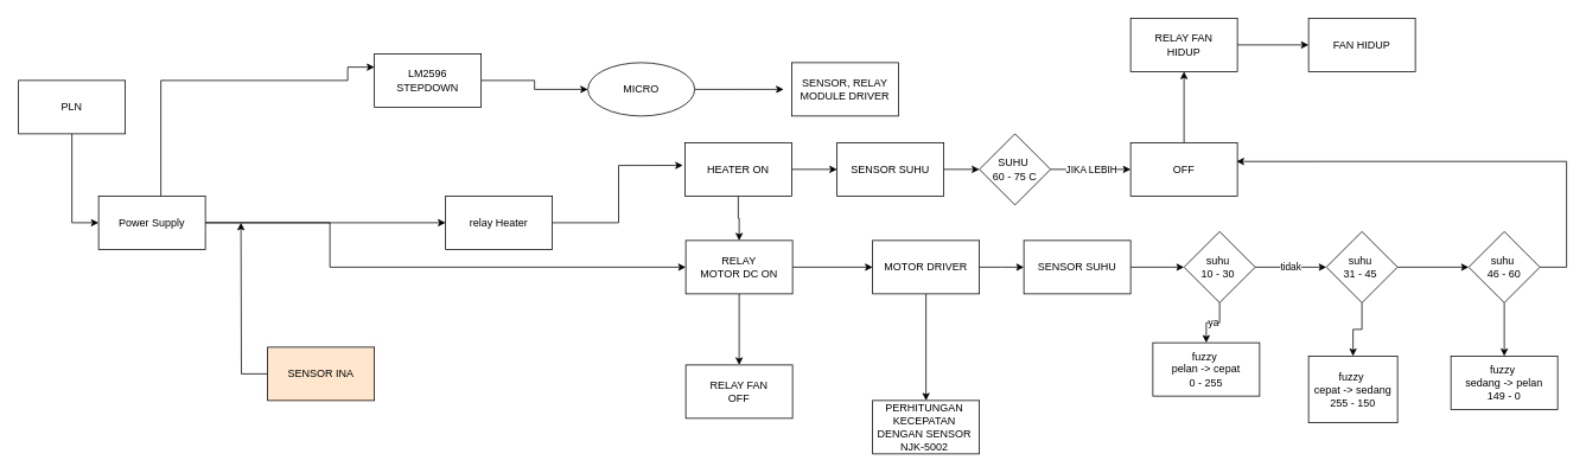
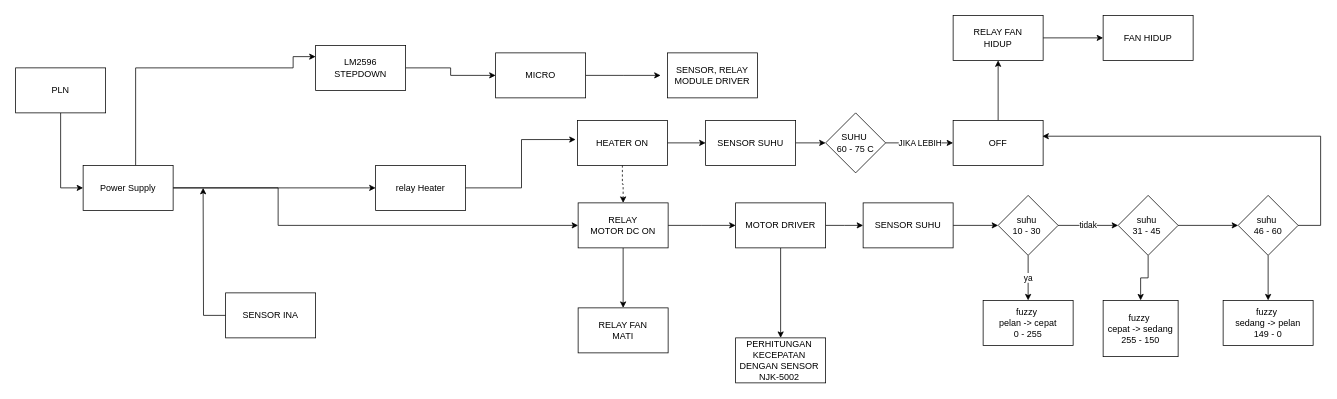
- <mxCell id="48" value="MICRO" style="ellipse;whiteSpace=wrap;html=1;" vertex="1" parent="1"><mxGeometry x="660" y="70" width="120" height="60" as="geometry" /></mxCell>
+ <mxCell id="48" value="MICRO" style="whiteSpace=wrap;html=1;rounded=0;" vertex="1" parent="1"><mxGeometry x="660" y="70" width="120" height="60" as="geometry" /></mxCell>
- <mxCell id="8" style="edgeStyle=orthogonalEdgeStyle;rounded=0;orthogonalLoop=1;jettySize=auto;html=1;" edge="1" parent="1" source="9" target="20"><mxGeometry relative="1" as="geometry" /></mxCell>
+ <mxCell id="8" style="edgeStyle=orthogonalEdgeStyle;rounded=0;orthogonalLoop=1;jettySize=auto;html=1;dashed=1;" edge="1" parent="1" source="9" target="20"><mxGeometry relative="1" as="geometry" /></mxCell>
- <mxCell id="29" value="fuzzy&amp;nbsp;&lt;br&gt;pelan -&amp;gt; cepat&lt;div&gt;0 - 255&lt;/div&gt;" style="whiteSpace=wrap;html=1;rounded=0;" vertex="1" parent="1"><mxGeometry x="1295" y="385" width="120" height="60" as="geometry" /></mxCell>
+ <mxCell id="29" value="fuzzy&amp;nbsp;&lt;br&gt;pelan -&amp;gt; cepat&lt;div&gt;0 - 255&lt;/div&gt;" style="whiteSpace=wrap;html=1;rounded=0;" vertex="1" parent="1"><mxGeometry x="1310" y="400" width="120" height="60" as="geometry" /></mxCell>
- <mxCell id="51" value="SENSOR INA" style="rounded=0;whiteSpace=wrap;html=1;fillColor=#ffe6cc;" vertex="1" parent="1"><mxGeometry x="300" y="390" width="120" height="60" as="geometry" /></mxCell>
+ <mxCell id="51" value="SENSOR INA" style="rounded=0;whiteSpace=wrap;html=1;" vertex="1" parent="1"><mxGeometry x="300" y="390" width="120" height="60" as="geometry" /></mxCell>
- <mxCell id="40" value="&lt;div&gt;RELAY FAN&lt;/div&gt;OFF" style="whiteSpace=wrap;html=1;rounded=0;" vertex="1" parent="1"><mxGeometry x="770" y="410" width="120" height="60" as="geometry" /></mxCell>
+ <mxCell id="40" value="&lt;div&gt;RELAY FAN&lt;/div&gt;MATI" style="whiteSpace=wrap;html=1;rounded=0;" vertex="1" parent="1"><mxGeometry x="770" y="410" width="120" height="60" as="geometry" /></mxCell>
